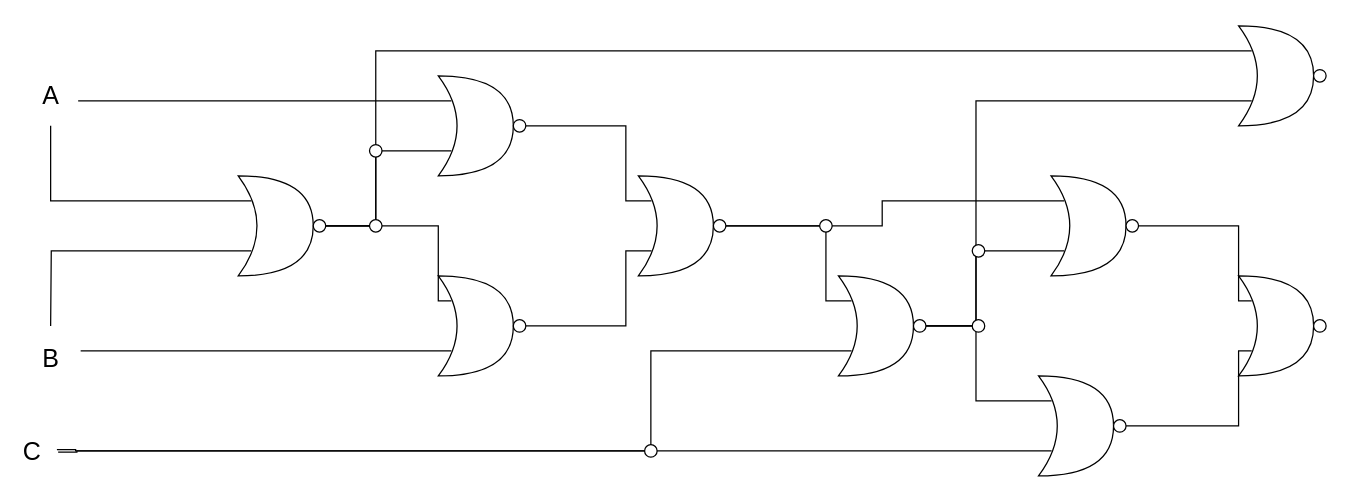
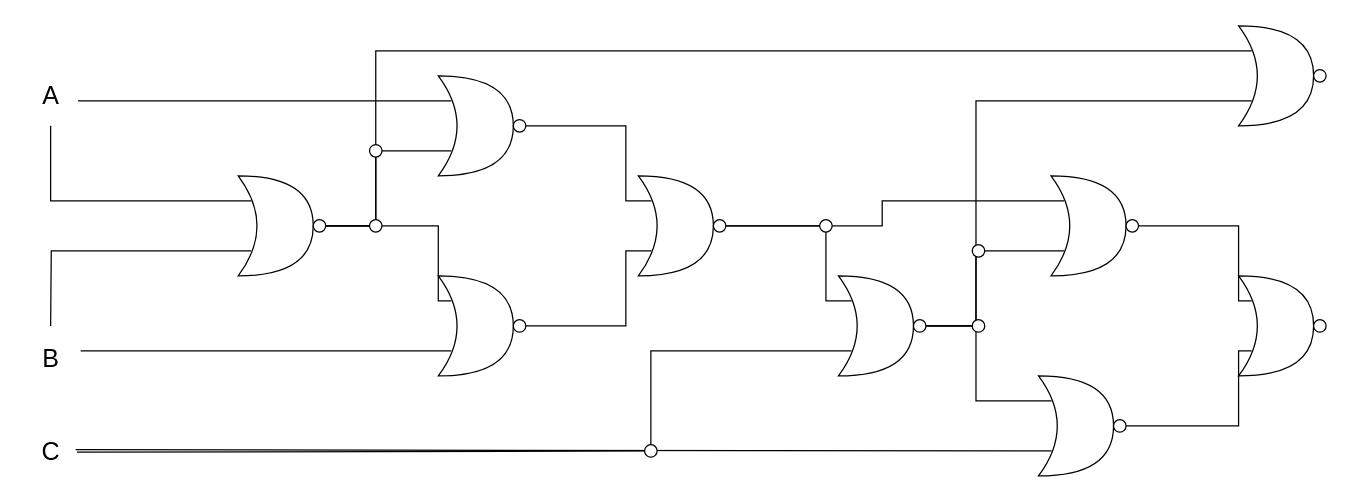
- <mxCell id="15" value="C" style="text;html=1;align=center;verticalAlign=middle;resizable=0;points=[];autosize=1;strokeColor=none;fillColor=none;fontSize=20;" vertex="1" parent="1"><mxGeometry x="5" y="340" width="40" height="40" as="geometry" /></mxCell>
+ <mxCell id="15" value="C" style="text;html=1;align=center;verticalAlign=middle;resizable=0;points=[];autosize=1;strokeColor=none;fillColor=none;fontSize=20;" vertex="1" parent="1"><mxGeometry x="20" y="340" width="40" height="40" as="geometry" /></mxCell>
